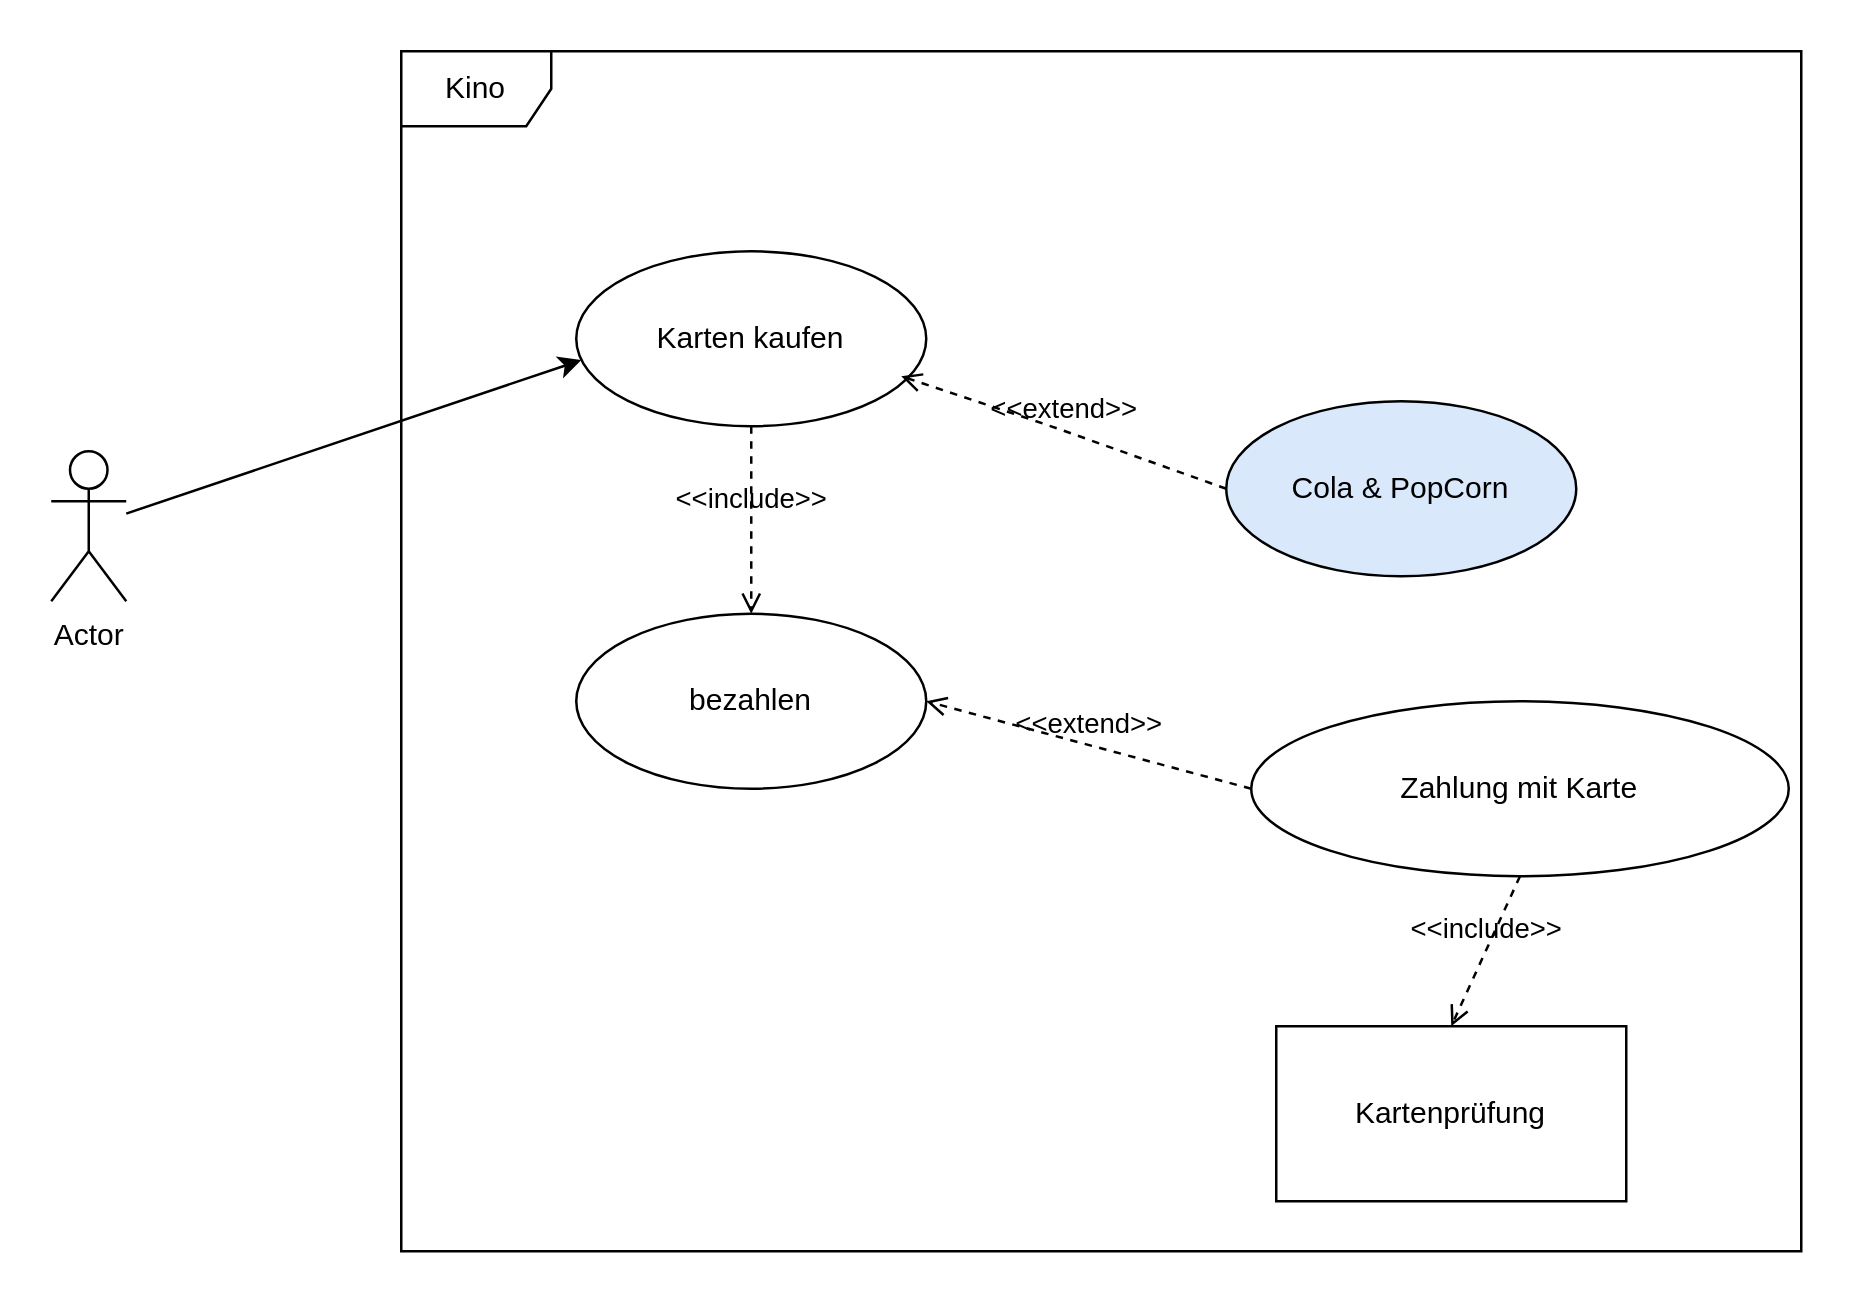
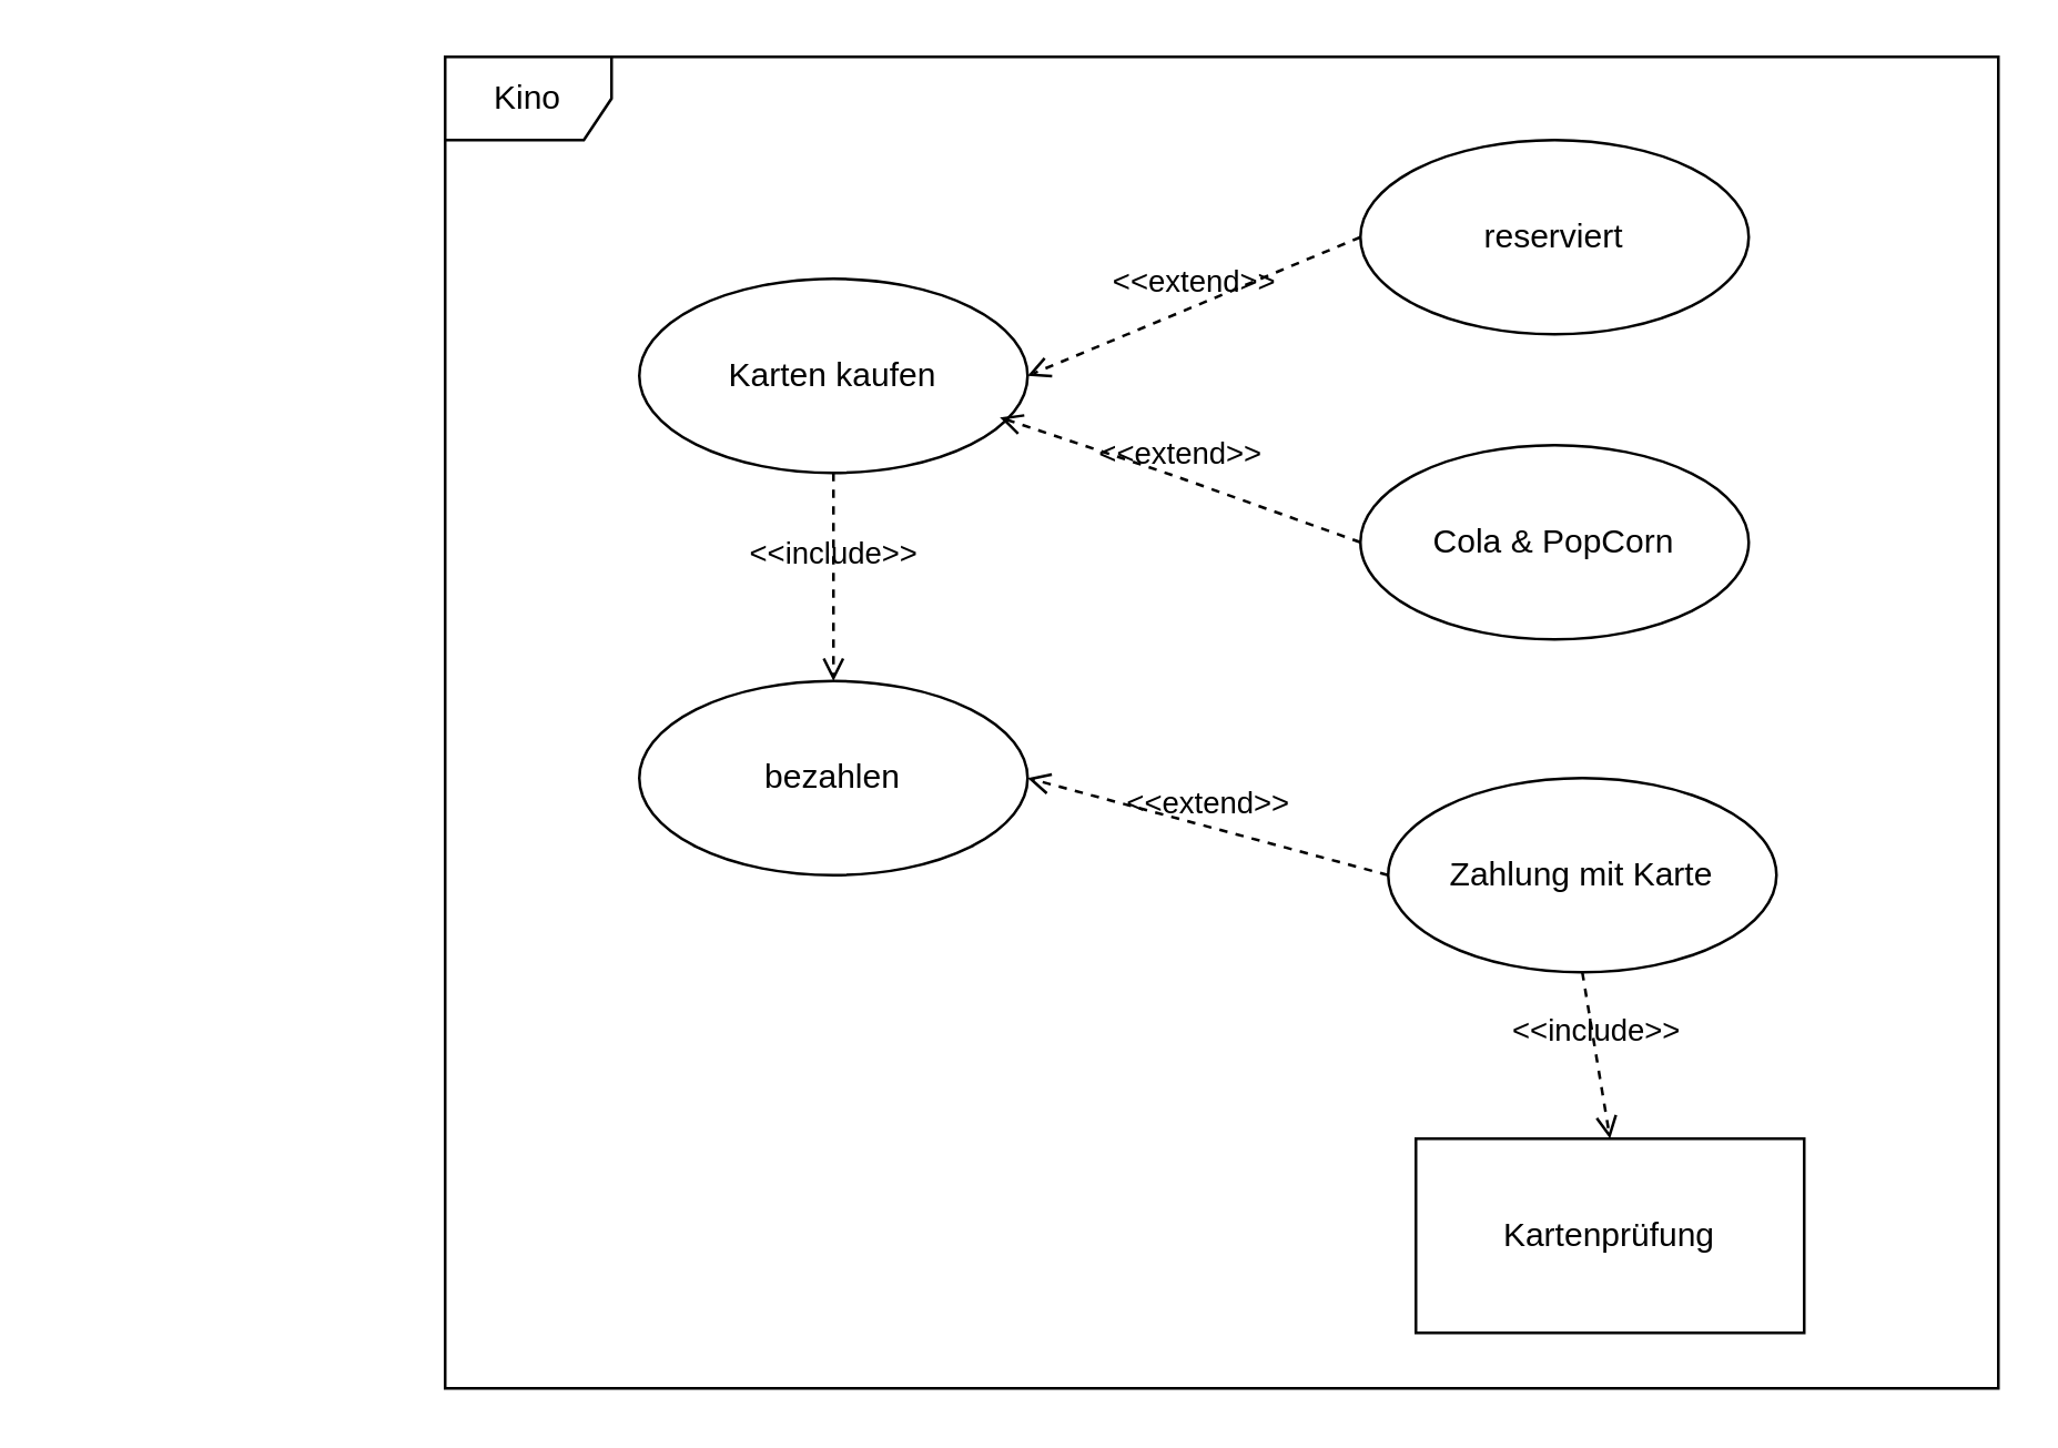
+ <mxCell id="6" value="reserviert" style="ellipse;whiteSpace=wrap;html=1;" vertex="1" parent="1"><mxGeometry x="490" y="50" width="140" height="70" as="geometry" /></mxCell>
+ <mxCell id="12" value="&amp;lt;&amp;lt;extend&amp;gt;&amp;gt;" style="html=1;verticalAlign=bottom;labelBackgroundColor=none;endArrow=open;endFill=0;dashed=1;entryX=1;entryY=0.5;entryDx=0;entryDy=0;exitX=0;exitY=0.5;exitDx=0;exitDy=0;" edge="1" parent="1" source="6" target="5"><mxGeometry width="160" relative="1" as="geometry"><mxPoint x="370" y="240" as="sourcePoint" /><mxPoint x="530" y="240" as="targetPoint" /></mxGeometry></mxCell>
- <mxCell id="3" style="edgeStyle=none;html=1;entryX=0.014;entryY=0.622;entryDx=0;entryDy=0;entryPerimeter=0;" edge="1" parent="1" source="4" target="5"><mxGeometry relative="1" as="geometry" /></mxCell>
- <mxCell id="7" value="Cola &amp;amp; PopCorn" style="ellipse;whiteSpace=wrap;html=1;fillColor=#dae8fc;" vertex="1" parent="1"><mxGeometry x="490" y="160" width="140" height="70" as="geometry" /></mxCell>
+ <mxCell id="7" value="Cola &amp;amp; PopCorn" style="ellipse;whiteSpace=wrap;html=1;" vertex="1" parent="1"><mxGeometry x="490" y="160" width="140" height="70" as="geometry" /></mxCell>
- <mxCell id="4" value="Actor" style="shape=umlActor;verticalLabelPosition=bottom;verticalAlign=top;html=1;" vertex="1" parent="1"><mxGeometry x="20" y="180" width="30" height="60" as="geometry" /></mxCell>
- <mxCell id="9" value="Zahlung mit Karte" style="ellipse;whiteSpace=wrap;html=1;" vertex="1" parent="1"><mxGeometry x="500" y="280" width="215" height="70" as="geometry" /></mxCell>
+ <mxCell id="9" value="Zahlung mit Karte" style="ellipse;whiteSpace=wrap;html=1;" vertex="1" parent="1"><mxGeometry x="500" y="280" width="140" height="70" as="geometry" /></mxCell>
